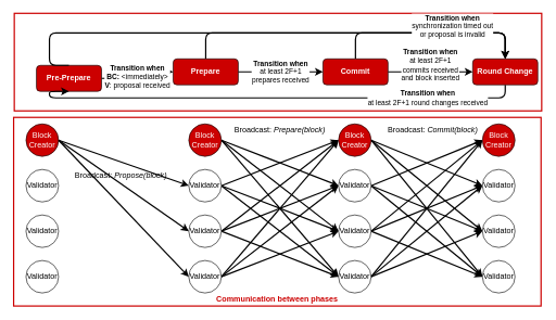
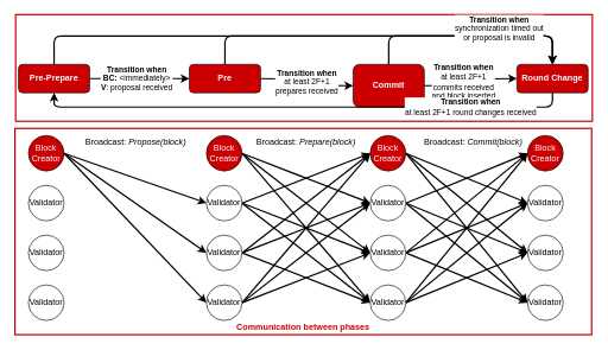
- <mxCell id="8" value="Prepare" style="rounded=1;whiteSpace=wrap;html=1;fillColor=#CC0000;fontColor=#FFFFFF;fontStyle=1" vertex="1" parent="1"><mxGeometry x="265" y="90" width="100" height="40" as="geometry" /></mxCell>
+ <mxCell id="8" value="Pre" style="rounded=1;whiteSpace=wrap;html=1;fillColor=#CC0000;fontColor=#FFFFFF;fontStyle=1" vertex="1" parent="1"><mxGeometry x="265" y="90" width="100" height="40" as="geometry" /></mxCell>
- <mxCell id="11" value="Commit" style="rounded=1;whiteSpace=wrap;html=1;fillColor=#CC0000;fontColor=#FFFFFF;fontStyle=1" vertex="1" parent="1"><mxGeometry x="495" y="90" width="100" height="40" as="geometry" /></mxCell>
+ <mxCell id="11" value="Commit" style="rounded=1;whiteSpace=wrap;html=1;fillColor=#CC0000;fontColor=#FFFFFF;fontStyle=1" vertex="1" parent="1"><mxGeometry x="495" y="90" width="100" height="60" as="geometry" /></mxCell>
- <mxCell id="5" value="Pre-Prepare" style="rounded=1;whiteSpace=wrap;html=1;fillColor=#CC0000;fontColor=#FFFFFF;fontStyle=1" vertex="1" parent="1"><mxGeometry x="55" y="100" width="100" height="40" as="geometry" /></mxCell>
+ <mxCell id="5" value="Pre-Prepare" style="rounded=1;whiteSpace=wrap;html=1;fillColor=#CC0000;fontColor=#FFFFFF;fontStyle=1" vertex="1" parent="1"><mxGeometry x="25" y="90" width="100" height="40" as="geometry" /></mxCell>
- <mxCell id="53" value="Broadcast:&amp;nbsp;&lt;i&gt;Propose(block)&lt;/i&gt;" style="text;html=1;strokeColor=none;fillColor=none;align=center;verticalAlign=middle;whiteSpace=wrap;rounded=0;fontColor=#000000;" vertex="1" parent="1"><mxGeometry x="95" y="260" width="180" height="20" as="geometry" /></mxCell>
+ <mxCell id="53" value="Broadcast:&amp;nbsp;&lt;i&gt;Propose(block)&lt;/i&gt;" style="text;html=1;strokeColor=none;fillColor=none;align=center;verticalAlign=middle;whiteSpace=wrap;rounded=0;fontColor=#000000;" vertex="1" parent="1"><mxGeometry x="100" y="190" width="180" height="20" as="geometry" /></mxCell>
